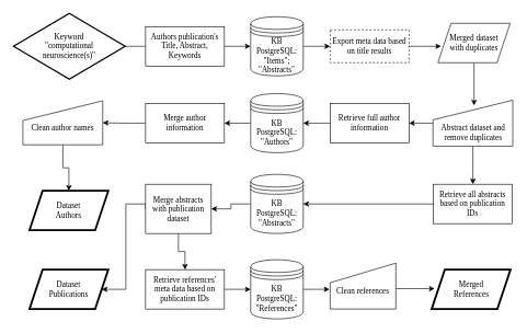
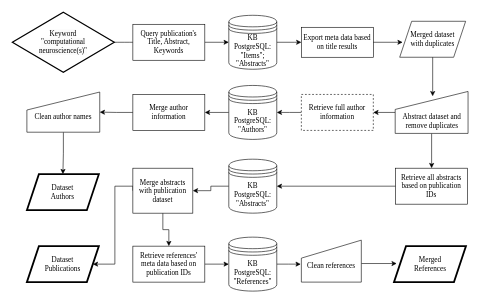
- <mxCell id="6" value="&lt;font face=&quot;Times New Roman&quot;&gt;Authors publication's&lt;br&gt;Title, Abstract, Keywords&lt;/font&gt;" style="whiteSpace=wrap;html=1;" parent="1" vertex="1"><mxGeometry x="221" y="40" width="120" height="60" as="geometry" /></mxCell>
+ <mxCell id="6" value="&lt;font face=&quot;Times New Roman&quot;&gt;Query publication's&lt;br&gt;Title, Abstract, Keywords&lt;/font&gt;" style="whiteSpace=wrap;html=1;" parent="1" vertex="1"><mxGeometry x="221" y="40" width="120" height="60" as="geometry" /></mxCell>
- <mxCell id="7" value="&lt;font face=&quot;Times New Roman&quot;&gt;Export meta data based on title results&lt;/font&gt;" style="html=1;whiteSpace=wrap;dashed=1;" parent="1" vertex="1"><mxGeometry x="502" y="45" width="120" height="50" as="geometry" /></mxCell>
+ <mxCell id="7" value="&lt;font face=&quot;Times New Roman&quot;&gt;Export meta data based on title results&lt;/font&gt;" style="html=1;whiteSpace=wrap;" parent="1" vertex="1"><mxGeometry x="502" y="45" width="120" height="50" as="geometry" /></mxCell>
- <mxCell id="27" value="&lt;font face=&quot;Times New Roman&quot;&gt;&lt;br&gt;Clean author names&lt;/font&gt;" style="shape=manualInput;whiteSpace=wrap;html=1;" parent="1" vertex="1"><mxGeometry x="34.25" y="153" width="121.5" height="67" as="geometry" /></mxCell>
+ <mxCell id="27" value="&lt;font face=&quot;Times New Roman&quot;&gt;&lt;br&gt;Clean author names&lt;/font&gt;" style="shape=manualInput;whiteSpace=wrap;html=1;" parent="1" vertex="1"><mxGeometry x="44.25" y="153" width="121.5" height="67" as="geometry" /></mxCell>
- <mxCell id="21" value="&lt;font face=&quot;Times New Roman&quot;&gt;Retrieve full author information&lt;/font&gt;" style="whiteSpace=wrap;html=1;" parent="1" vertex="1"><mxGeometry x="502" y="157" width="120" height="60" as="geometry" /></mxCell>
+ <mxCell id="21" value="&lt;font face=&quot;Times New Roman&quot;&gt;Retrieve full author information&lt;/font&gt;" style="whiteSpace=wrap;html=1;dashed=1;" parent="1" vertex="1"><mxGeometry x="502" y="157" width="120" height="60" as="geometry" /></mxCell>
